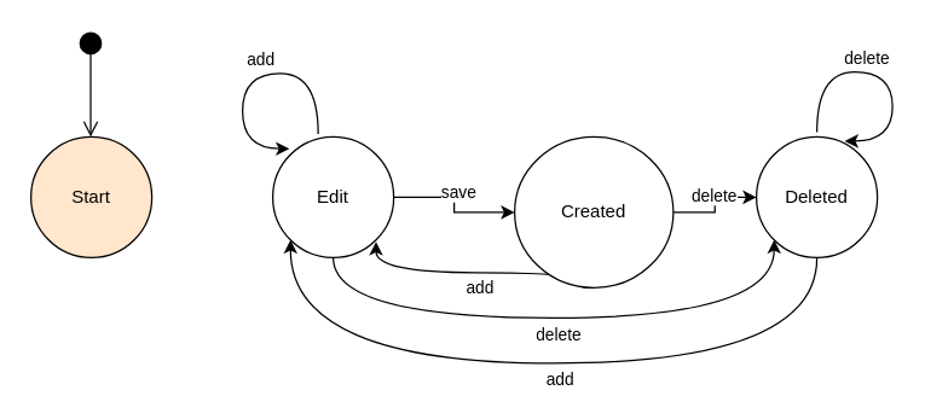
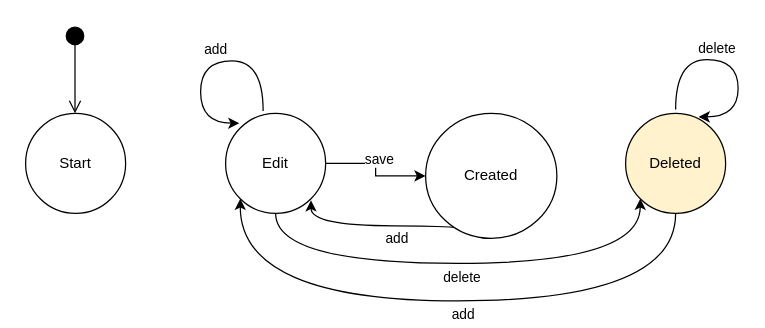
- <mxCell id="2" value="Start" style="ellipse;whiteSpace=wrap;html=1;aspect=fixed;fillColor=#ffe6cc;" parent="1" vertex="1"><mxGeometry x="20" y="90" width="80" height="80" as="geometry" /></mxCell>
+ <mxCell id="2" value="Start" style="ellipse;whiteSpace=wrap;html=1;aspect=fixed;" parent="1" vertex="1"><mxGeometry x="20" y="90" width="80" height="80" as="geometry" /></mxCell>
- <mxCell id="15" value="Deleted" style="ellipse;whiteSpace=wrap;html=1;aspect=fixed;" parent="1" vertex="1"><mxGeometry x="500" y="90" width="80" height="80" as="geometry" /></mxCell>
+ <mxCell id="15" value="Deleted" style="ellipse;whiteSpace=wrap;html=1;aspect=fixed;fillColor=#fff2cc;" parent="1" vertex="1"><mxGeometry x="500" y="90" width="80" height="80" as="geometry" /></mxCell>
- <mxCell id="9" style="edgeStyle=orthogonalEdgeStyle;rounded=0;orthogonalLoop=1;jettySize=auto;html=1;exitX=1;exitY=0.5;exitDx=0;exitDy=0;entryX=0;entryY=0.5;entryDx=0;entryDy=0;" parent="1" source="12" target="15" edge="1"><mxGeometry relative="1" as="geometry" /></mxCell>
- <mxCell id="10" value="delete" style="edgeLabel;html=1;align=center;verticalAlign=middle;resizable=0;points=[];" parent="9" connectable="0" vertex="1"><mxGeometry x="-0.068" y="1" relative="1" as="geometry"><mxPoint y="-9" as="offset" /></mxGeometry></mxCell>
